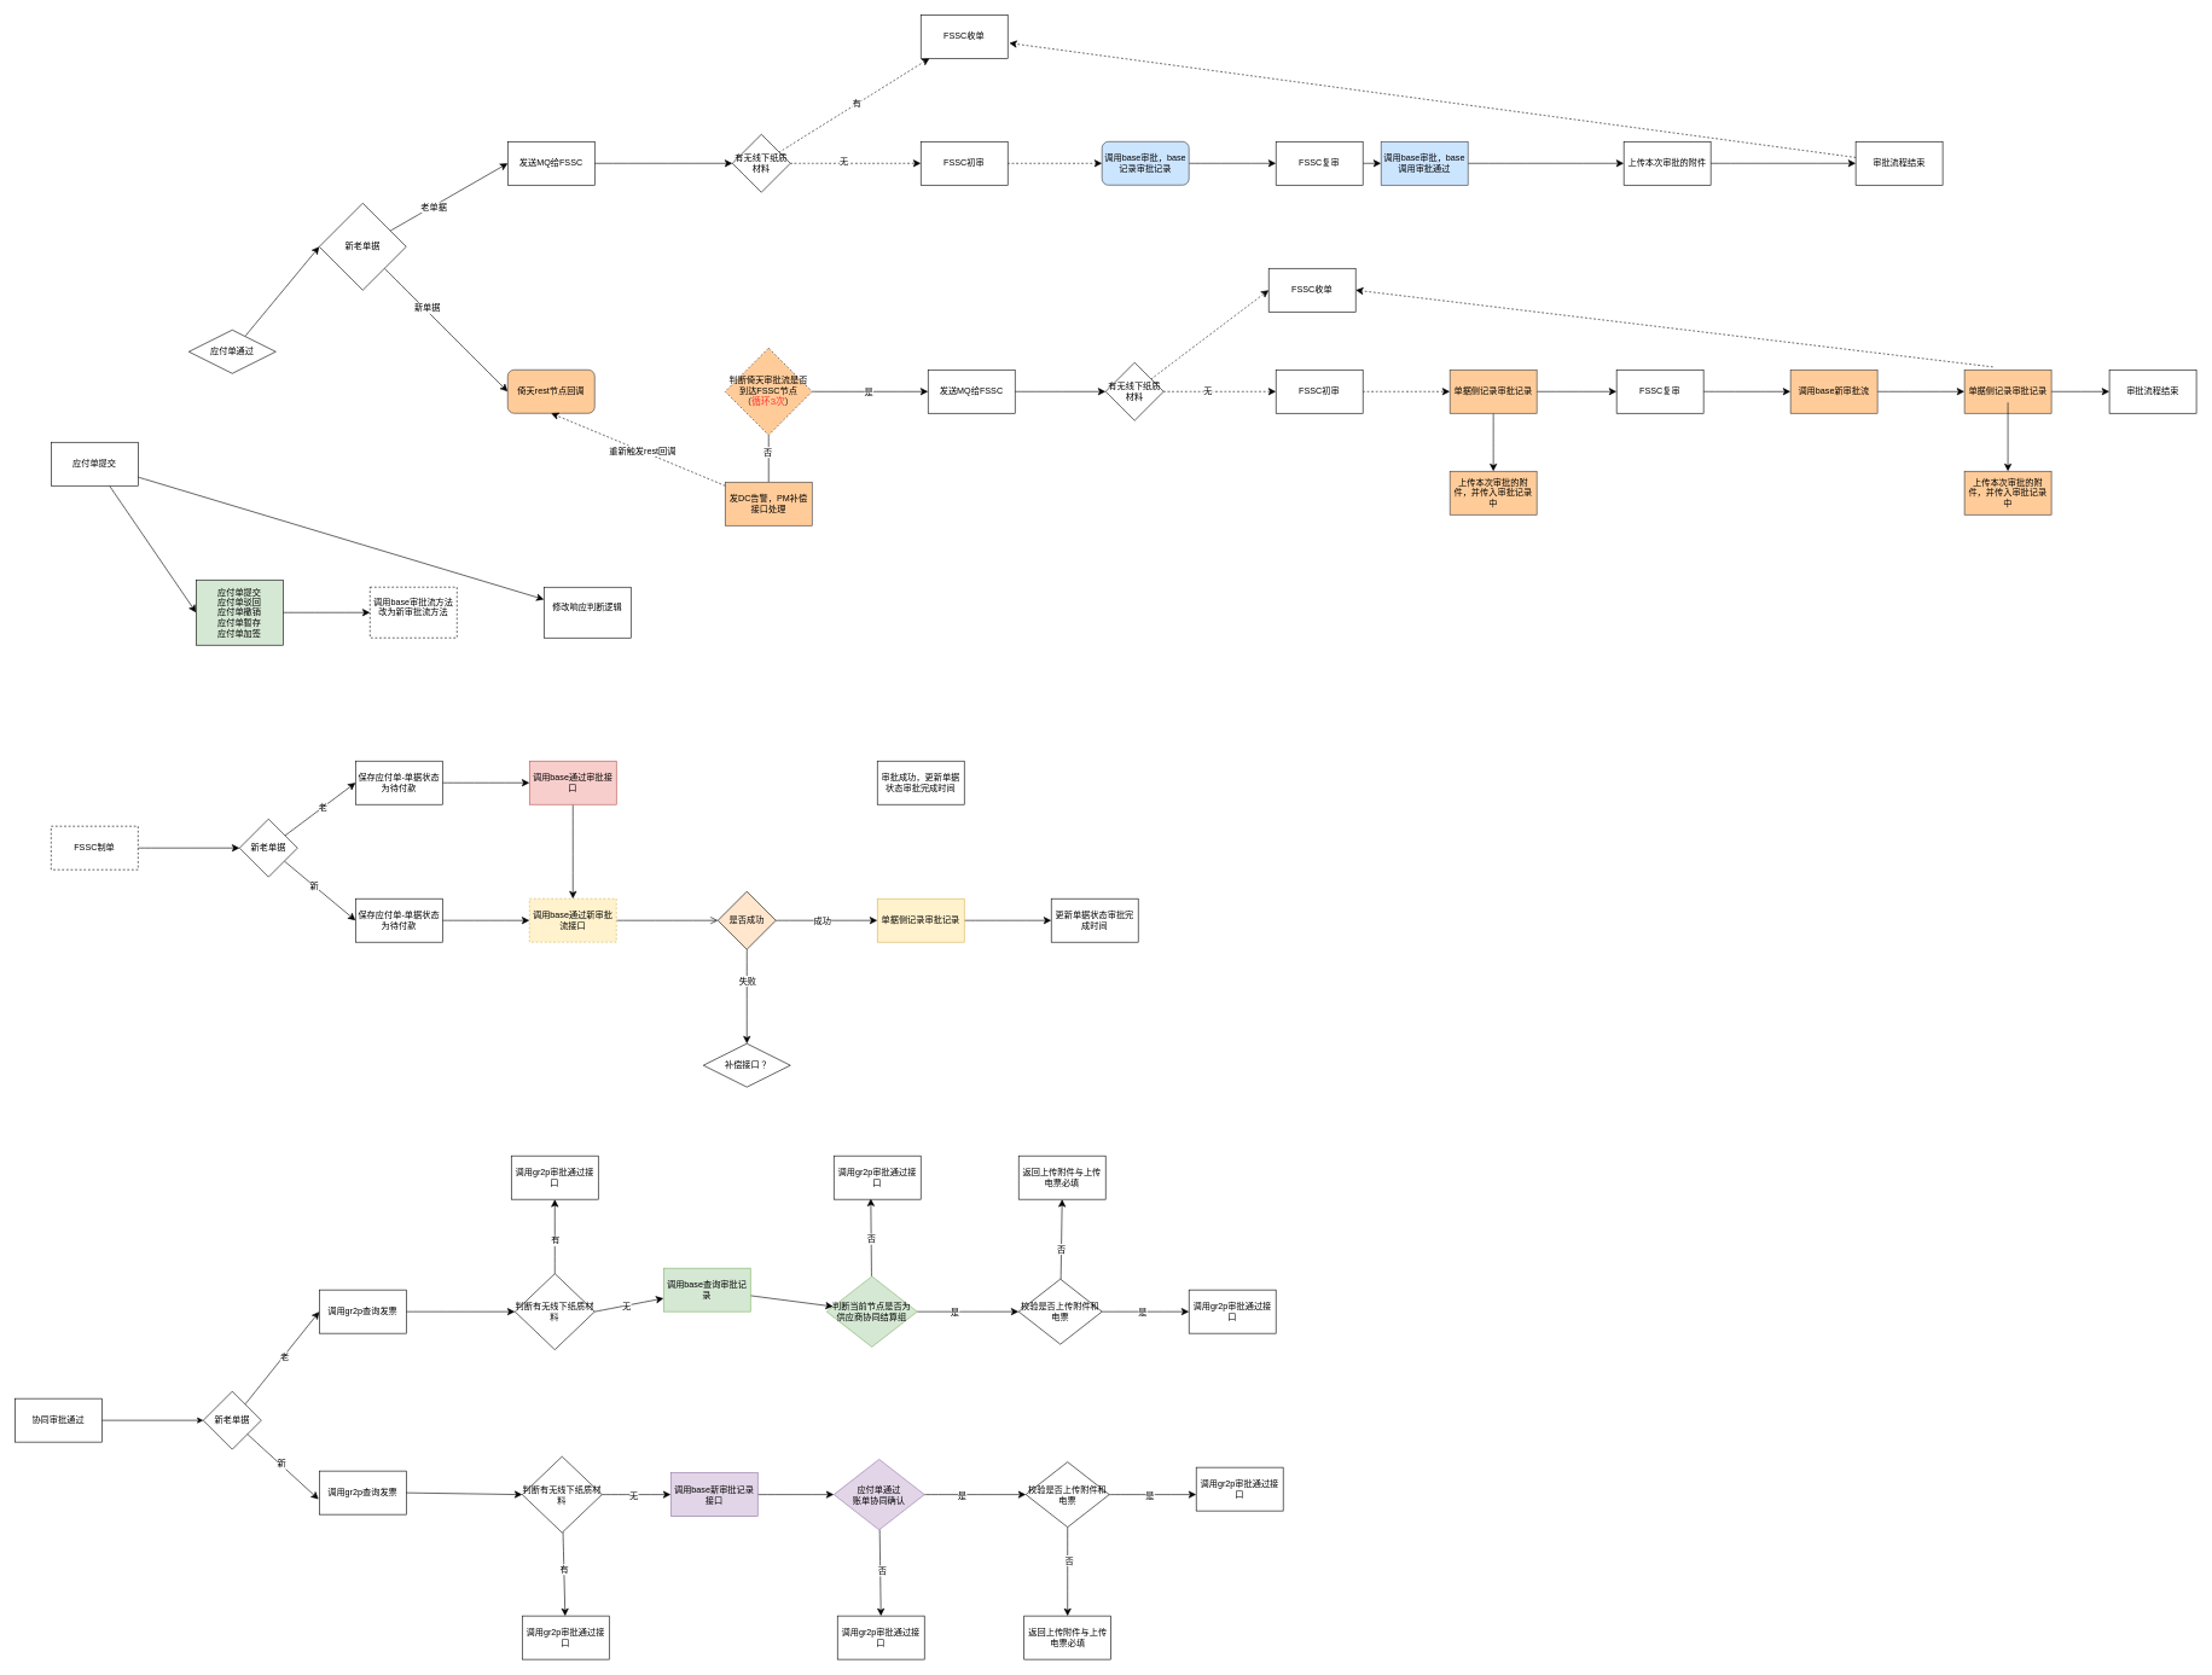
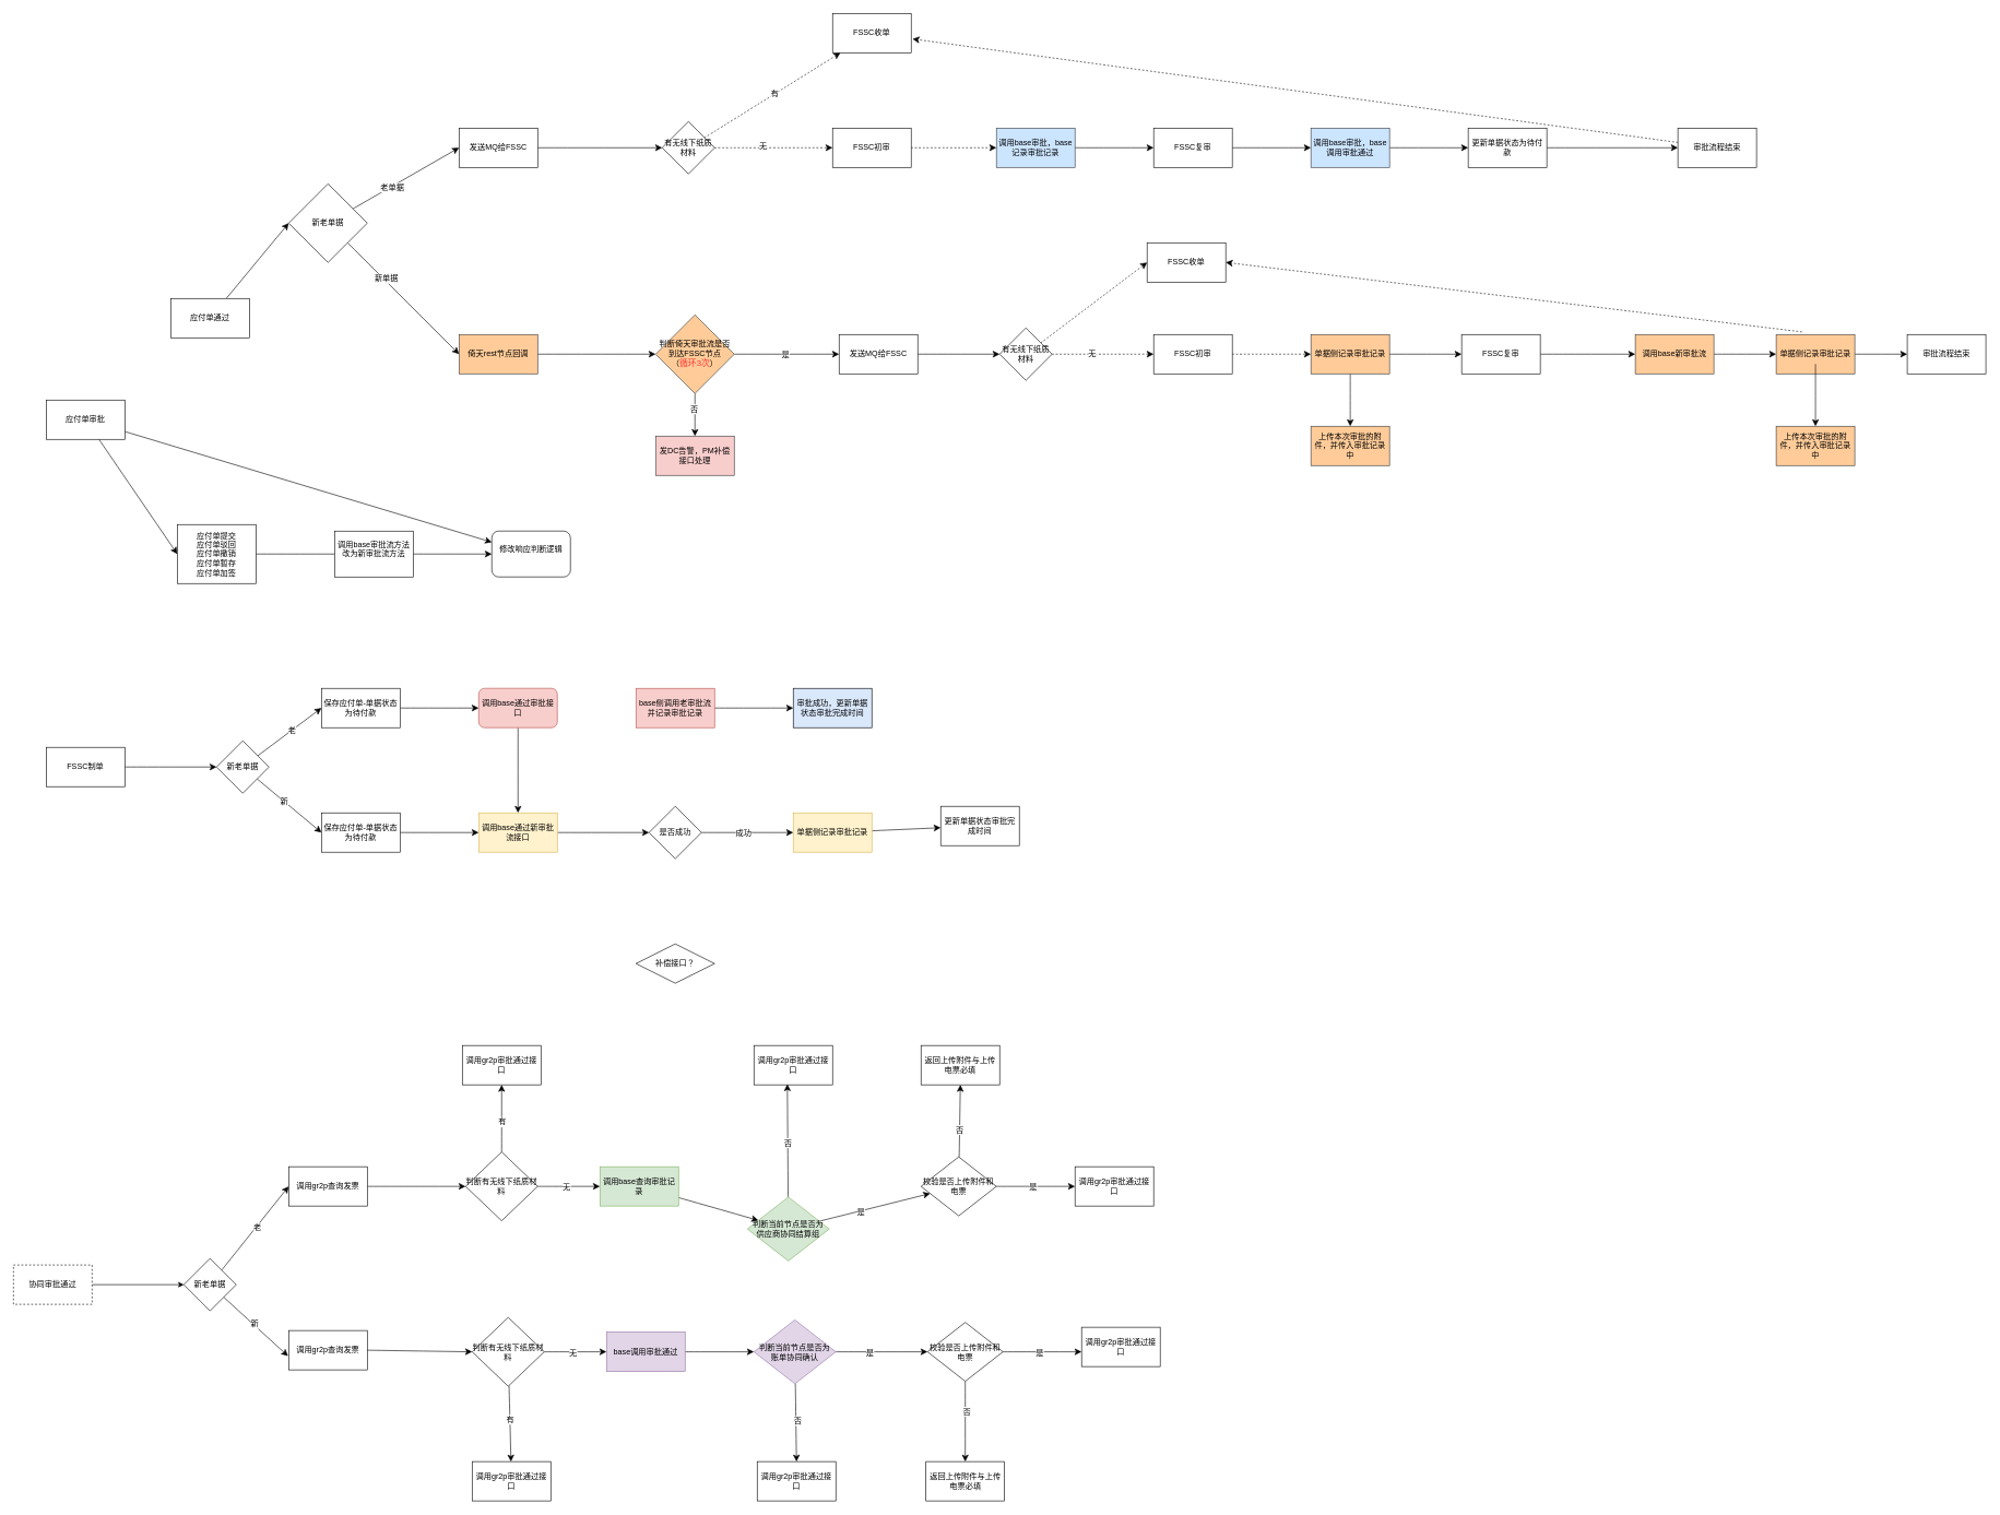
- <mxCell id="37" value="调用base审批，base记录审批记录" style="whiteSpace=wrap;html=1;fillColor=#cce5ff;strokeColor=#36393d;rounded=1;" parent="1" vertex="1"><mxGeometry x="1520" y="195" width="120" height="60" as="geometry" /></mxCell>
+ <mxCell id="37" value="调用base审批，base记录审批记录" style="whiteSpace=wrap;html=1;rounded=0;fillColor=#cce5ff;strokeColor=#36393d;" parent="1" vertex="1"><mxGeometry x="1520" y="195" width="120" height="60" as="geometry" /></mxCell>
- <mxCell id="49" value="调用base审批，base调用审批通过" style="whiteSpace=wrap;html=1;rounded=0;fillColor=#cce5ff;strokeColor=#36393d;" parent="1" vertex="1"><mxGeometry x="1905" y="195" width="120" height="60" as="geometry" /></mxCell>
+ <mxCell id="49" value="调用base审批，base调用审批通过" style="whiteSpace=wrap;html=1;rounded=0;fillColor=#cce5ff;strokeColor=#36393d;" parent="1" vertex="1"><mxGeometry x="2000" y="195" width="120" height="60" as="geometry" /></mxCell>
- <mxCell id="51" value="上传本次审批的附件" style="whiteSpace=wrap;html=1;rounded=0;" parent="1" vertex="1"><mxGeometry x="2240" y="195" width="120" height="60" as="geometry" /></mxCell>
+ <mxCell id="51" value="更新单据状态为待付款" style="whiteSpace=wrap;html=1;rounded=0;" parent="1" vertex="1"><mxGeometry x="2240" y="195" width="120" height="60" as="geometry" /></mxCell>
- <mxCell id="8" value="应付单通过" style="rhombus;whiteSpace=wrap;html=1;" parent="1" vertex="1"><mxGeometry x="260" y="455" width="120" height="60" as="geometry" /></mxCell>
+ <mxCell id="8" value="应付单通过" style="rounded=0;whiteSpace=wrap;html=1;" parent="1" vertex="1"><mxGeometry x="260" y="455" width="120" height="60" as="geometry" /></mxCell>
- <mxCell id="22" value="倚天rest节点回调" style="whiteSpace=wrap;html=1;fillColor=#ffcc99;strokeColor=#36393d;rounded=1;" parent="1" vertex="1"><mxGeometry x="700" y="510" width="120" height="60" as="geometry" /></mxCell>
+ <mxCell id="22" value="倚天rest节点回调" style="rounded=0;whiteSpace=wrap;html=1;fillColor=#ffcc99;strokeColor=#36393d;" parent="1" vertex="1"><mxGeometry x="700" y="510" width="120" height="60" as="geometry" /></mxCell>
+ <mxCell id="21" value="" style="edgeStyle=none;curved=1;rounded=0;orthogonalLoop=1;jettySize=auto;html=1;fontSize=12;startSize=8;endSize=8;" parent="1" source="22" target="27" edge="1"><mxGeometry relative="1" as="geometry" /></mxCell>
- <mxCell id="27" value="判断倚天审批流是否到达FSSC节点&lt;div&gt;（&lt;font style=&quot;font-size: 13px;&quot; color=&quot;#ff3333&quot;&gt;循环3次&lt;/font&gt;）&lt;/div&gt;" style="rhombus;whiteSpace=wrap;html=1;rounded=0;fillColor=#ffcc99;strokeColor=#36393d;dashed=1;" parent="1" vertex="1"><mxGeometry x="1000" y="480" width="120" height="120" as="geometry" /></mxCell>
+ <mxCell id="27" value="判断倚天审批流是否到达FSSC节点&lt;div&gt;（&lt;font style=&quot;font-size: 13px;&quot; color=&quot;#ff3333&quot;&gt;循环3次&lt;/font&gt;）&lt;/div&gt;" style="rhombus;whiteSpace=wrap;html=1;rounded=0;fillColor=#ffcc99;strokeColor=#36393d;" parent="1" vertex="1"><mxGeometry x="1000" y="480" width="120" height="120" as="geometry" /></mxCell>
- <mxCell id="55" value="调用base新审批流" style="whiteSpace=wrap;html=1;rounded=0;fillColor=#ffcc99;strokeColor=#36393d;" parent="1" vertex="1"><mxGeometry x="2470" y="510" width="120" height="60" as="geometry" /></mxCell>
+ <mxCell id="55" value="调用base新审批流" style="whiteSpace=wrap;html=1;rounded=0;fillColor=#ffcc99;strokeColor=#36393d;" parent="1" vertex="1"><mxGeometry x="2495" y="510" width="120" height="60" as="geometry" /></mxCell>
- <mxCell id="29" style="edgeStyle=none;curved=1;rounded=0;orthogonalLoop=1;jettySize=auto;html=1;fontSize=12;startSize=8;endSize=8;dashed=1;entryX=0.5;entryY=1;entryDx=0;entryDy=0;" parent="1" source="28" target="22" edge="1"><mxGeometry relative="1" as="geometry"><mxPoint x="750" y="600" as="targetPoint" /></mxGeometry></mxCell>
- <mxCell id="30" value="重新触发rest回调" style="edgeLabel;html=1;align=center;verticalAlign=middle;resizable=0;points=[];fontSize=12;" parent="29" vertex="1" connectable="0"><mxGeometry x="-0.047" y="-1" relative="1" as="geometry"><mxPoint as="offset" /></mxGeometry></mxCell>
- <mxCell id="4" value="应付单提交" style="rounded=0;whiteSpace=wrap;html=1;" parent="1" vertex="1"><mxGeometry x="70" y="610" width="120" height="60" as="geometry" /></mxCell>
+ <mxCell id="4" value="应付单审批" style="rounded=0;whiteSpace=wrap;html=1;" parent="1" vertex="1"><mxGeometry x="70" y="610" width="120" height="60" as="geometry" /></mxCell>
- <mxCell id="23" value="" style="edgeStyle=none;curved=1;rounded=0;orthogonalLoop=1;jettySize=auto;html=1;fontSize=12;startSize=8;endSize=8;endArrow=none;" parent="1" source="27" target="28" edge="1"><mxGeometry relative="1" as="geometry" /></mxCell>
+ <mxCell id="23" value="" style="edgeStyle=none;curved=1;rounded=0;orthogonalLoop=1;jettySize=auto;html=1;fontSize=12;startSize=8;endSize=8;" parent="1" source="27" target="28" edge="1"><mxGeometry relative="1" as="geometry" /></mxCell>
- <mxCell id="28" value="发DC告警，PM补偿接口处理" style="whiteSpace=wrap;html=1;rounded=0;fillColor=#ffcc99;strokeColor=#36393d;" parent="1" vertex="1"><mxGeometry x="1000" y="665" width="120" height="60" as="geometry" /></mxCell>
+ <mxCell id="28" value="发DC告警，PM补偿接口处理" style="whiteSpace=wrap;html=1;rounded=0;fillColor=#f8cecc;strokeColor=#36393d;" parent="1" vertex="1"><mxGeometry x="1000" y="665" width="120" height="60" as="geometry" /></mxCell>
- <mxCell id="10" value="&lt;div&gt;&lt;span style=&quot;background-color: initial;&quot;&gt;应付单提交&lt;/span&gt;&lt;br&gt;&lt;/div&gt;应付单驳回&lt;div&gt;应付单撤销&lt;br&gt;&lt;div&gt;应付单暂存&lt;/div&gt;&lt;div&gt;应付单加签&lt;/div&gt;&lt;/div&gt;" style="rounded=0;whiteSpace=wrap;html=1;fillColor=#d5e8d4;" parent="1" vertex="1"><mxGeometry x="270" y="800" width="120" height="90" as="geometry" /></mxCell>
+ <mxCell id="10" value="&lt;div&gt;&lt;span style=&quot;background-color: initial;&quot;&gt;应付单提交&lt;/span&gt;&lt;br&gt;&lt;/div&gt;应付单驳回&lt;div&gt;应付单撤销&lt;br&gt;&lt;div&gt;应付单暂存&lt;/div&gt;&lt;div&gt;应付单加签&lt;/div&gt;&lt;/div&gt;" style="rounded=0;whiteSpace=wrap;html=1;" parent="1" vertex="1"><mxGeometry x="270" y="800" width="120" height="90" as="geometry" /></mxCell>
- <mxCell id="9" value="" style="edgeStyle=none;curved=1;rounded=0;orthogonalLoop=1;jettySize=auto;html=1;fontSize=12;startSize=8;endSize=8;" parent="1" source="10" target="60" edge="1"><mxGeometry relative="1" as="geometry" /></mxCell>
+ <mxCell id="9" value="" style="edgeStyle=none;curved=1;rounded=0;orthogonalLoop=1;jettySize=auto;html=1;fontSize=12;startSize=8;endSize=8;endArrow=none;" parent="1" source="10" target="60" edge="1"><mxGeometry relative="1" as="geometry" /></mxCell>
- <mxCell id="60" value="&lt;div&gt;&lt;span style=&quot;background-color: initial;&quot;&gt;调用base审批流方法改为新审批流方法&lt;/span&gt;&lt;br&gt;&lt;/div&gt;&lt;div&gt;&lt;div&gt;&lt;br&gt;&lt;/div&gt;&lt;/div&gt;" style="rounded=0;whiteSpace=wrap;html=1;align=center;dashed=1;" parent="1" vertex="1"><mxGeometry x="510" y="810" width="120" height="70" as="geometry" /></mxCell>
+ <mxCell id="60" value="&lt;div&gt;&lt;span style=&quot;background-color: initial;&quot;&gt;调用base审批流方法改为新审批流方法&lt;/span&gt;&lt;br&gt;&lt;/div&gt;&lt;div&gt;&lt;div&gt;&lt;br&gt;&lt;/div&gt;&lt;/div&gt;" style="rounded=0;whiteSpace=wrap;html=1;align=center;" parent="1" vertex="1"><mxGeometry x="510" y="810" width="120" height="70" as="geometry" /></mxCell>
+ <mxCell id="59" value="" style="edgeStyle=none;curved=1;rounded=0;orthogonalLoop=1;jettySize=auto;html=1;fontSize=12;startSize=8;endSize=8;" parent="1" source="60" target="61" edge="1"><mxGeometry relative="1" as="geometry" /></mxCell>
- <mxCell id="61" value="&lt;div&gt;修改响应判断逻辑&lt;/div&gt;&lt;div&gt;&lt;div&gt;&lt;br&gt;&lt;/div&gt;&lt;/div&gt;" style="rounded=0;whiteSpace=wrap;html=1;" parent="1" vertex="1"><mxGeometry x="750" y="810" width="120" height="70" as="geometry" /></mxCell>
+ <mxCell id="61" value="&lt;div&gt;修改响应判断逻辑&lt;/div&gt;&lt;div&gt;&lt;div&gt;&lt;br&gt;&lt;/div&gt;&lt;/div&gt;" style="whiteSpace=wrap;html=1;rounded=1;" parent="1" vertex="1"><mxGeometry x="750" y="810" width="120" height="70" as="geometry" /></mxCell>
- <mxCell id="74" value="调用base通过审批接口" style="rounded=0;whiteSpace=wrap;html=1;fillColor=#f8cecc;strokeColor=#b85450;" parent="1" vertex="1"><mxGeometry x="730" y="1050" width="120" height="60" as="geometry" /></mxCell>
+ <mxCell id="74" value="调用base通过审批接口" style="whiteSpace=wrap;html=1;fillColor=#f8cecc;strokeColor=#b85450;rounded=1;" parent="1" vertex="1"><mxGeometry x="730" y="1050" width="120" height="60" as="geometry" /></mxCell>
+ <mxCell id="76" value="base侧调用老审批流并记录审批记录" style="rounded=0;whiteSpace=wrap;html=1;fillColor=#f8cecc;strokeColor=#b85450;" parent="1" vertex="1"><mxGeometry x="970" y="1050" width="120" height="60" as="geometry" /></mxCell>
+ <mxCell id="75" value="" style="edgeStyle=none;curved=1;rounded=0;orthogonalLoop=1;jettySize=auto;html=1;fontSize=12;startSize=8;endSize=8;" parent="1" source="76" target="77" edge="1"><mxGeometry relative="1" as="geometry" /></mxCell>
- <mxCell id="77" value="审批成功，更新单据状态审批完成时间" style="whiteSpace=wrap;html=1;rounded=0;" parent="1" vertex="1"><mxGeometry x="1210" y="1050" width="120" height="60" as="geometry" /></mxCell>
+ <mxCell id="77" value="审批成功，更新单据状态审批完成时间" style="whiteSpace=wrap;html=1;rounded=0;fillColor=#dae8fc;" parent="1" vertex="1"><mxGeometry x="1210" y="1050" width="120" height="60" as="geometry" /></mxCell>
- <mxCell id="63" value="FSSC制单" style="rounded=0;whiteSpace=wrap;html=1;dashed=1;" parent="1" vertex="1"><mxGeometry x="70" y="1140" width="120" height="60" as="geometry" /></mxCell>
+ <mxCell id="63" value="FSSC制单" style="rounded=0;whiteSpace=wrap;html=1;" parent="1" vertex="1"><mxGeometry x="70" y="1140" width="120" height="60" as="geometry" /></mxCell>
- <mxCell id="79" value="调用base通过新审批流接口" style="whiteSpace=wrap;html=1;rounded=0;fillColor=#fff2cc;strokeColor=#d6b656;dashed=1;" parent="1" vertex="1"><mxGeometry x="730" y="1240" width="120" height="60" as="geometry" /></mxCell>
+ <mxCell id="79" value="调用base通过新审批流接口" style="whiteSpace=wrap;html=1;rounded=0;fillColor=#fff2cc;strokeColor=#d6b656;" parent="1" vertex="1"><mxGeometry x="730" y="1240" width="120" height="60" as="geometry" /></mxCell>
- <mxCell id="78" value="" style="edgeStyle=none;curved=1;rounded=0;orthogonalLoop=1;jettySize=auto;html=1;fontSize=12;startSize=8;endSize=8;endArrow=open;" parent="1" source="79" target="87" edge="1"><mxGeometry relative="1" as="geometry" /></mxCell>
+ <mxCell id="78" value="" style="edgeStyle=none;curved=1;rounded=0;orthogonalLoop=1;jettySize=auto;html=1;fontSize=12;startSize=8;endSize=8;" parent="1" source="79" target="87" edge="1"><mxGeometry relative="1" as="geometry" /></mxCell>
- <mxCell id="87" value="是否成功" style="rhombus;whiteSpace=wrap;html=1;rounded=0;fillColor=#ffe6cc;" parent="1" vertex="1"><mxGeometry x="990" y="1230" width="80" height="80" as="geometry" /></mxCell>
+ <mxCell id="87" value="是否成功" style="rhombus;whiteSpace=wrap;html=1;rounded=0;" parent="1" vertex="1"><mxGeometry x="990" y="1230" width="80" height="80" as="geometry" /></mxCell>
- <mxCell id="82" value="更新单据状态审批完成时间" style="whiteSpace=wrap;html=1;rounded=0;" parent="1" vertex="1"><mxGeometry x="1450" y="1240" width="120" height="60" as="geometry" /></mxCell>
+ <mxCell id="82" value="更新单据状态审批完成时间" style="whiteSpace=wrap;html=1;rounded=0;" parent="1" vertex="1"><mxGeometry x="1435" y="1230" width="120" height="60" as="geometry" /></mxCell>
- <mxCell id="85" value="" style="edgeStyle=none;curved=1;rounded=0;orthogonalLoop=1;jettySize=auto;html=1;fontSize=12;startSize=8;endSize=8;" parent="1" source="87" target="88" edge="1"><mxGeometry relative="1" as="geometry" /></mxCell>
- <mxCell id="86" value="失败" style="edgeLabel;html=1;align=center;verticalAlign=middle;resizable=0;points=[];fontSize=12;" parent="85" vertex="1" connectable="0"><mxGeometry x="-0.339" relative="1" as="geometry"><mxPoint as="offset" /></mxGeometry></mxCell>
- <mxCell id="102" value="调用base查询审批记录" style="whiteSpace=wrap;html=1;rounded=0;fillColor=#d5e8d4;strokeColor=#82b366;" parent="1" vertex="1"><mxGeometry x="915" y="1750" width="120" height="60" as="geometry" /></mxCell>
+ <mxCell id="102" value="调用base查询审批记录" style="whiteSpace=wrap;html=1;rounded=0;fillColor=#d5e8d4;strokeColor=#82b366;" parent="1" vertex="1"><mxGeometry x="915" y="1780" width="120" height="60" as="geometry" /></mxCell>
- <mxCell id="107" value="判断当前节点是否为&lt;div&gt;供应商协同结算组&lt;/div&gt;" style="rhombus;whiteSpace=wrap;html=1;rounded=0;fillColor=#d5e8d4;strokeColor=#82b366;" parent="1" vertex="1"><mxGeometry x="1140" y="1761.25" width="125" height="97.5" as="geometry" /></mxCell>
+ <mxCell id="107" value="判断当前节点是否为&lt;div&gt;供应商协同结算组&lt;/div&gt;" style="rhombus;whiteSpace=wrap;html=1;rounded=0;fillColor=#d5e8d4;strokeColor=#82b366;" parent="1" vertex="1"><mxGeometry x="1140" y="1826.25" width="125" height="97.5" as="geometry" /></mxCell>
- <mxCell id="90" value="协同审批通过" style="rounded=0;whiteSpace=wrap;html=1;" parent="1" vertex="1"><mxGeometry x="20" y="1930" width="120" height="60" as="geometry" /></mxCell>
+ <mxCell id="90" value="协同审批通过" style="rounded=0;whiteSpace=wrap;html=1;dashed=1;" parent="1" vertex="1"><mxGeometry x="20" y="1930" width="120" height="60" as="geometry" /></mxCell>
- <mxCell id="127" value="调用base新审批记录接口" style="whiteSpace=wrap;html=1;rounded=0;fillColor=#e1d5e7;strokeColor=#9673a6;" parent="1" vertex="1"><mxGeometry x="925" y="2032.5" width="120" height="60" as="geometry" /></mxCell>
+ <mxCell id="127" value="base调用审批通过" style="whiteSpace=wrap;html=1;rounded=0;fillColor=#e1d5e7;strokeColor=#9673a6;" parent="1" vertex="1"><mxGeometry x="925" y="2032.5" width="120" height="60" as="geometry" /></mxCell>
- <mxCell id="132" value="应付单通过&lt;div&gt;账单协同确认&lt;/div&gt;" style="rhombus;whiteSpace=wrap;html=1;rounded=0;fillColor=#e1d5e7;strokeColor=#9673a6;" parent="1" vertex="1"><mxGeometry x="1150" y="2013.75" width="125" height="97.5" as="geometry" /></mxCell>
+ <mxCell id="132" value="判断当前节点是否为&lt;div&gt;账单协同确认&lt;/div&gt;" style="rhombus;whiteSpace=wrap;html=1;rounded=0;fillColor=#e1d5e7;strokeColor=#9673a6;" parent="1" vertex="1"><mxGeometry x="1150" y="2013.75" width="125" height="97.5" as="geometry" /></mxCell>
